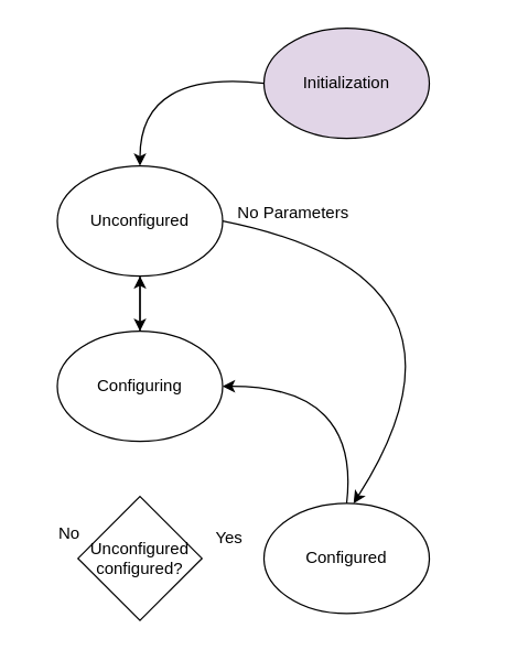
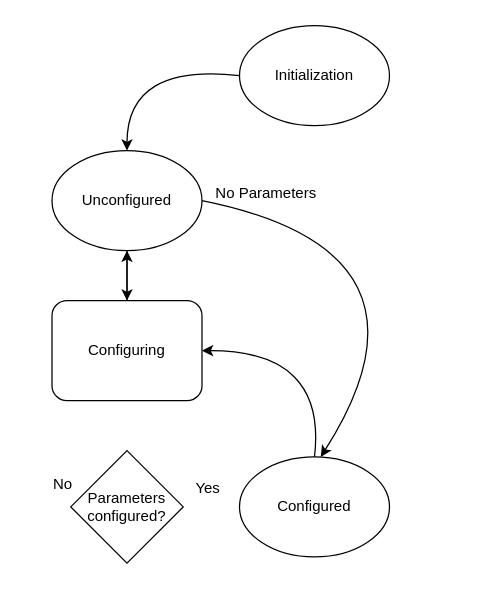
- <mxCell id="2" value="&lt;div&gt;Initialization&lt;/div&gt;" style="ellipse;whiteSpace=wrap;html=1;fillColor=#e1d5e7;" parent="1" vertex="1"><mxGeometry x="191" y="20" width="120" height="80" as="geometry" /></mxCell>
+ <mxCell id="2" value="&lt;div&gt;Initialization&lt;/div&gt;" style="ellipse;whiteSpace=wrap;html=1;" parent="1" vertex="1"><mxGeometry x="191" y="20" width="120" height="80" as="geometry" /></mxCell>
- <mxCell id="9" value="Configuring" style="ellipse;whiteSpace=wrap;html=1;" parent="1" vertex="1"><mxGeometry x="41" y="240" width="120" height="80" as="geometry" /></mxCell>
+ <mxCell id="9" value="Configuring" style="whiteSpace=wrap;html=1;rounded=1;" parent="1" vertex="1"><mxGeometry x="41" y="240" width="120" height="80" as="geometry" /></mxCell>
- <mxCell id="6" value="Unconfigured configured?" style="rhombus;whiteSpace=wrap;html=1;" parent="1" vertex="1"><mxGeometry x="56" y="360" width="90" height="90" as="geometry" /></mxCell>
+ <mxCell id="6" value="Parameters configured?" style="rhombus;whiteSpace=wrap;html=1;" parent="1" vertex="1"><mxGeometry x="56" y="360" width="90" height="90" as="geometry" /></mxCell>
